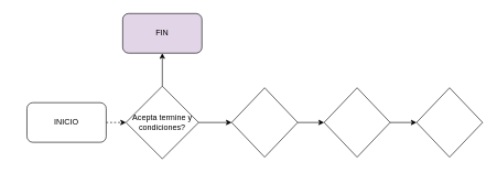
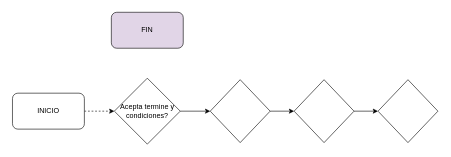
- <mxCell id="3" style="edgeStyle=orthogonalEdgeStyle;rounded=0;orthogonalLoop=1;jettySize=auto;html=1;exitX=0.5;exitY=0;exitDx=0;exitDy=0;entryX=0.5;entryY=1;entryDx=0;entryDy=0;" edge="1" parent="1" source="4" target="12"><mxGeometry relative="1" as="geometry" /></mxCell>
- <mxCell id="6" value="INICIO" style="rounded=1;whiteSpace=wrap;html=1;" vertex="1" parent="1"><mxGeometry x="40" y="155" width="120" height="60" as="geometry" /></mxCell>
+ <mxCell id="6" value="INICIO" style="rounded=1;whiteSpace=wrap;html=1;" vertex="1" parent="1"><mxGeometry x="20" y="155" width="120" height="60" as="geometry" /></mxCell>
